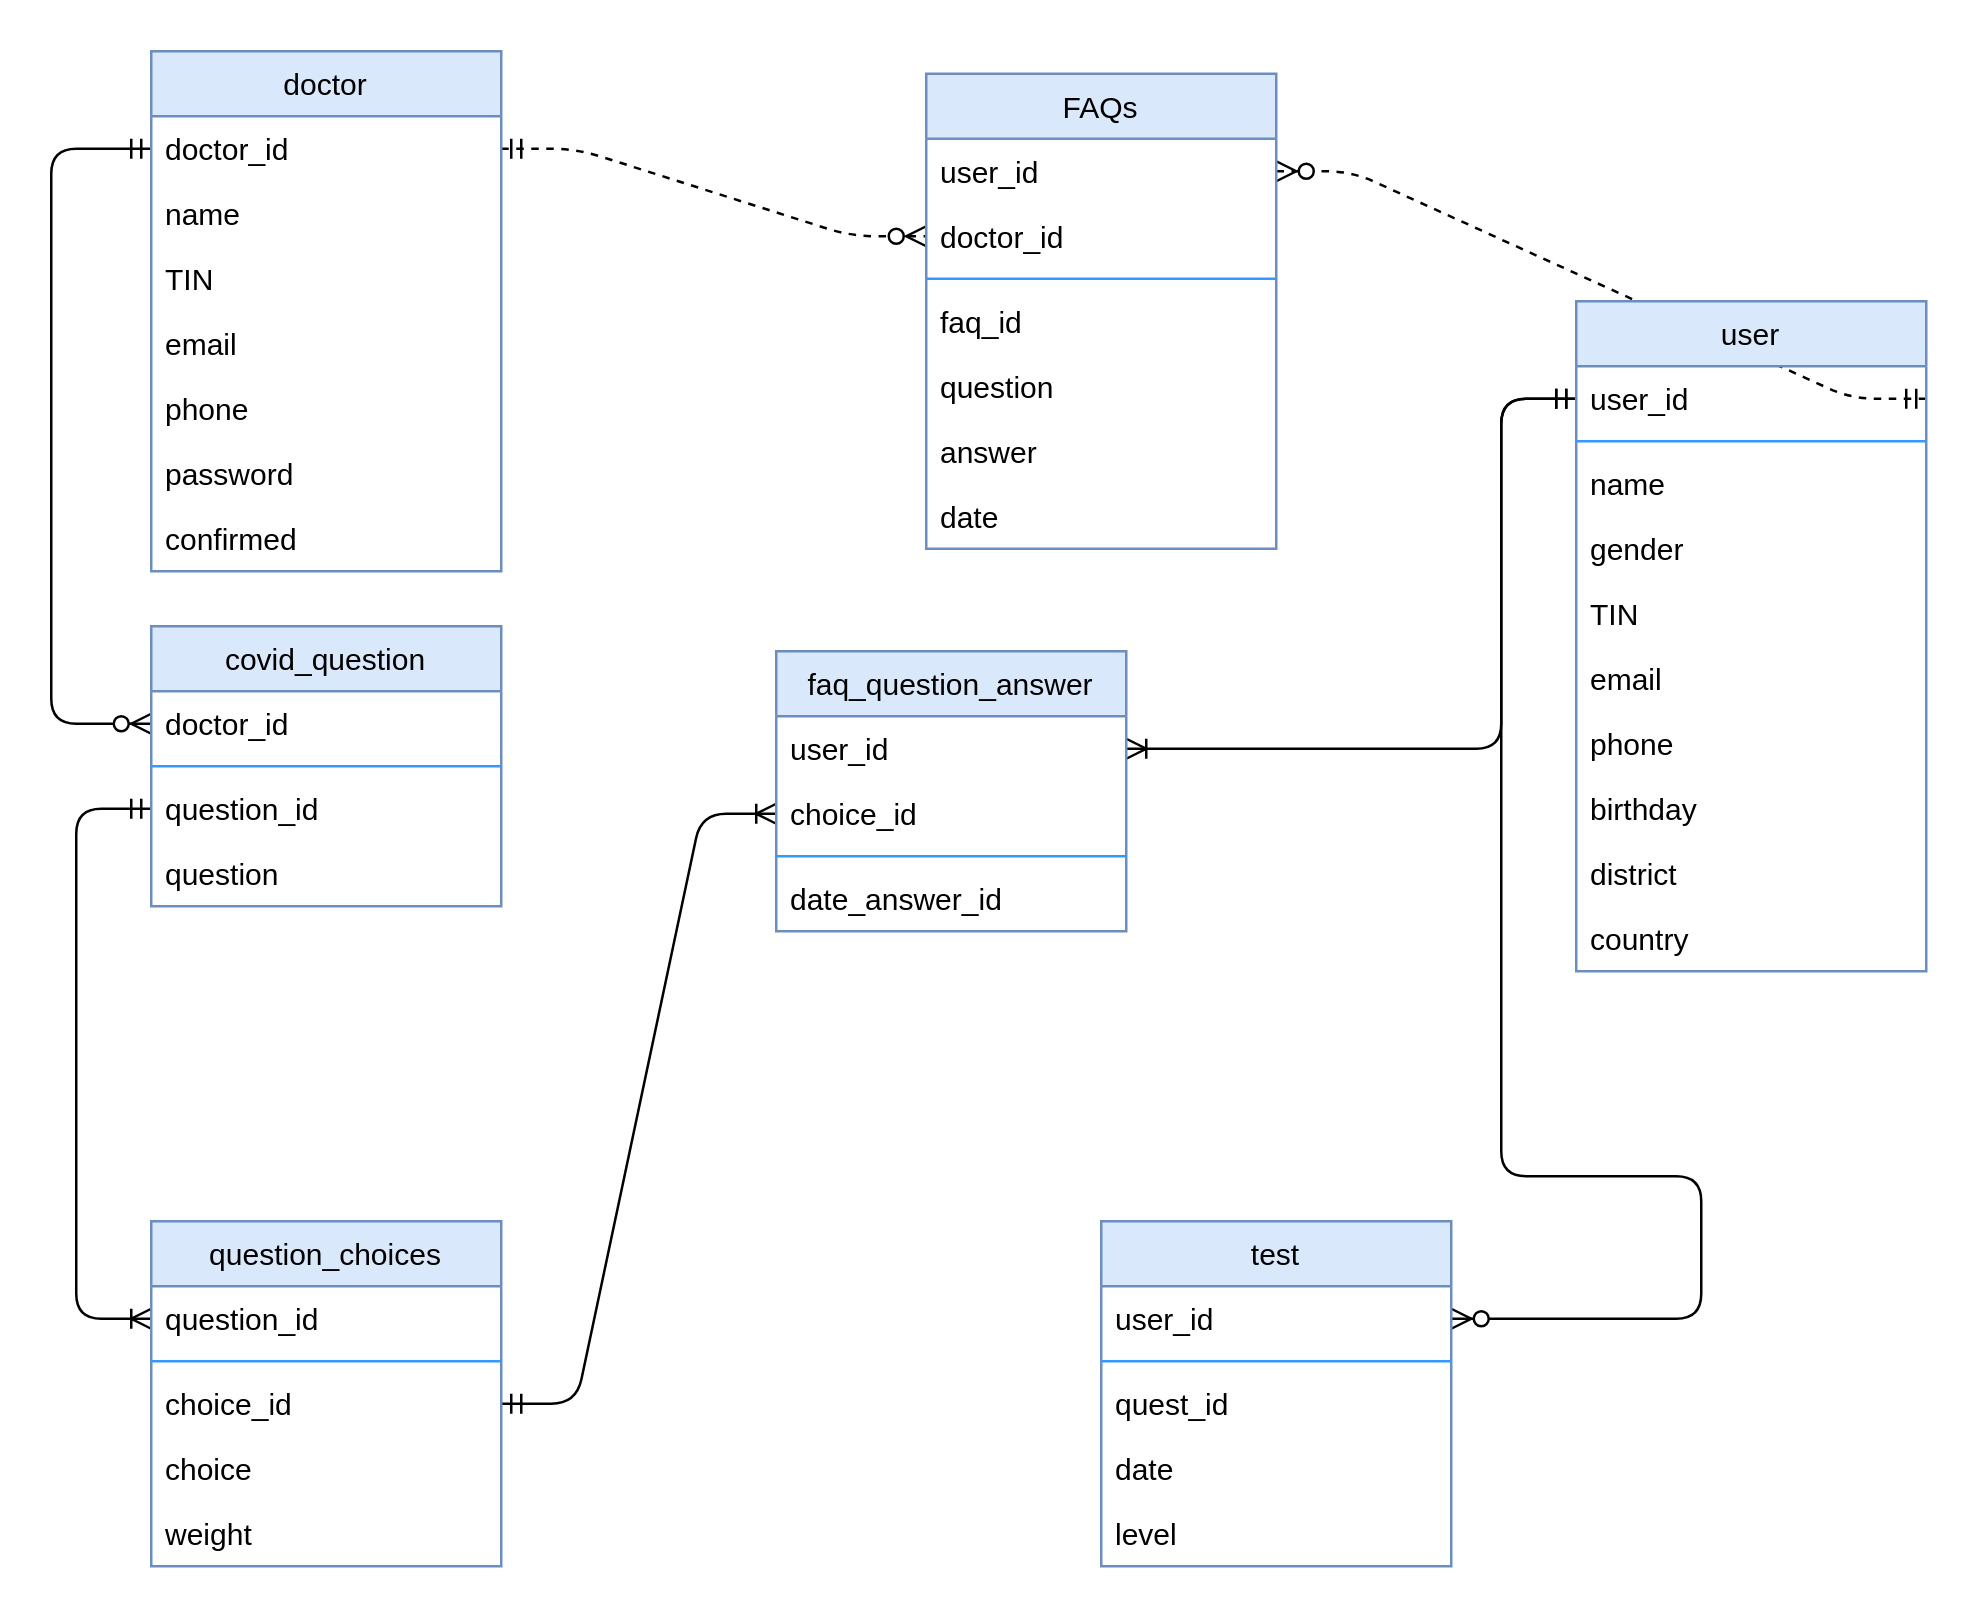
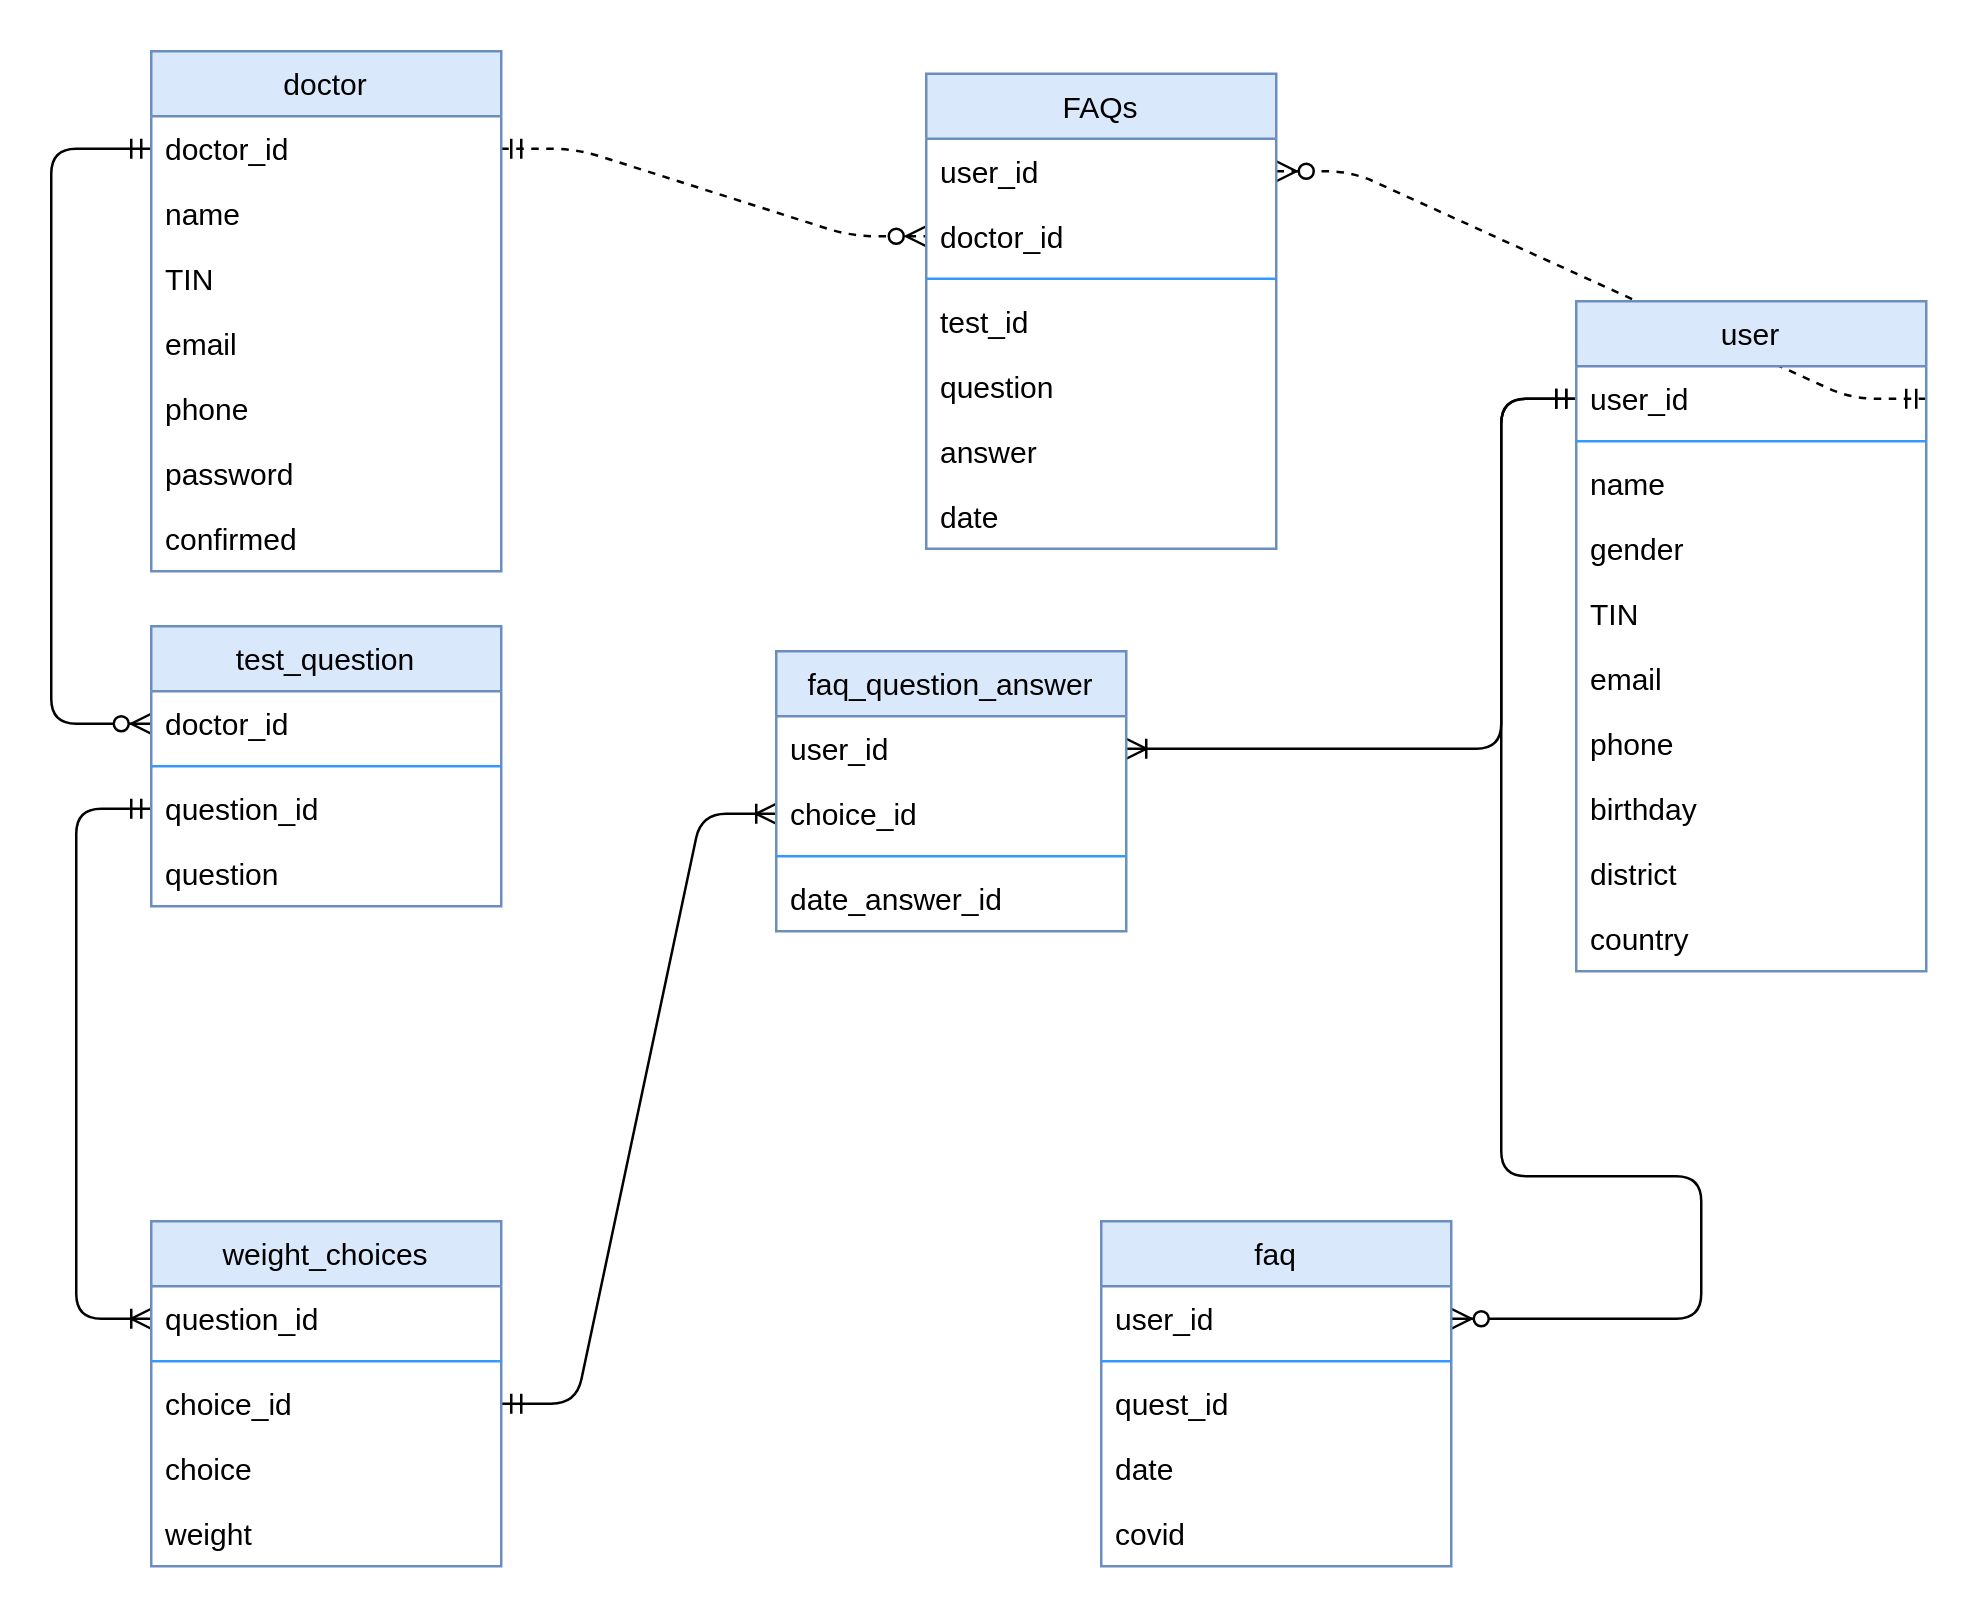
- <mxCell id="13" value="faq_id" style="text;strokeColor=none;fillColor=none;align=left;verticalAlign=top;spacingLeft=4;spacingRight=4;overflow=hidden;rotatable=0;points=[[0,0.5],[1,0.5]];portConstraint=eastwest;" parent="9" vertex="1"><mxGeometry y="86" width="140" height="26" as="geometry" /></mxCell>
+ <mxCell id="13" value="test_id" style="text;strokeColor=none;fillColor=none;align=left;verticalAlign=top;spacingLeft=4;spacingRight=4;overflow=hidden;rotatable=0;points=[[0,0.5],[1,0.5]];portConstraint=eastwest;" parent="9" vertex="1"><mxGeometry y="86" width="140" height="26" as="geometry" /></mxCell>
- <mxCell id="47" value="covid_question" style="swimlane;fontStyle=0;childLayout=stackLayout;horizontal=1;startSize=26;fillColor=#dae8fc;horizontalStack=0;resizeParent=1;resizeParentMax=0;resizeLast=0;collapsible=1;marginBottom=0;strokeColor=#6c8ebf;" parent="1" vertex="1"><mxGeometry x="60" y="250" width="140" height="112" as="geometry"><mxRectangle x="320" y="150" width="110" height="26" as="alternateBounds" /></mxGeometry></mxCell>
+ <mxCell id="47" value="test_question" style="swimlane;fontStyle=0;childLayout=stackLayout;horizontal=1;startSize=26;fillColor=#dae8fc;horizontalStack=0;resizeParent=1;resizeParentMax=0;resizeLast=0;collapsible=1;marginBottom=0;strokeColor=#6c8ebf;" parent="1" vertex="1"><mxGeometry x="60" y="250" width="140" height="112" as="geometry"><mxRectangle x="320" y="150" width="110" height="26" as="alternateBounds" /></mxGeometry></mxCell>
- <mxCell id="17" value="question_choices" style="swimlane;fontStyle=0;childLayout=stackLayout;horizontal=1;startSize=26;fillColor=#dae8fc;horizontalStack=0;resizeParent=1;resizeParentMax=0;resizeLast=0;collapsible=1;marginBottom=0;strokeColor=#6c8ebf;" parent="1" vertex="1"><mxGeometry x="60" y="488" width="140" height="138" as="geometry"><mxRectangle x="320" y="150" width="110" height="26" as="alternateBounds" /></mxGeometry></mxCell>
+ <mxCell id="17" value="weight_choices" style="swimlane;fontStyle=0;childLayout=stackLayout;horizontal=1;startSize=26;fillColor=#dae8fc;horizontalStack=0;resizeParent=1;resizeParentMax=0;resizeLast=0;collapsible=1;marginBottom=0;strokeColor=#6c8ebf;" parent="1" vertex="1"><mxGeometry x="60" y="488" width="140" height="138" as="geometry"><mxRectangle x="320" y="150" width="110" height="26" as="alternateBounds" /></mxGeometry></mxCell>
- <mxCell id="52" value="test" style="swimlane;fontStyle=0;childLayout=stackLayout;horizontal=1;startSize=26;fillColor=#dae8fc;horizontalStack=0;resizeParent=1;resizeParentMax=0;resizeLast=0;collapsible=1;marginBottom=0;strokeColor=#6c8ebf;" parent="1" vertex="1"><mxGeometry x="440" y="488" width="140" height="138" as="geometry"><mxRectangle x="510" y="244" width="90" height="26" as="alternateBounds" /></mxGeometry></mxCell>
+ <mxCell id="52" value="faq" style="swimlane;fontStyle=0;childLayout=stackLayout;horizontal=1;startSize=26;fillColor=#dae8fc;horizontalStack=0;resizeParent=1;resizeParentMax=0;resizeLast=0;collapsible=1;marginBottom=0;strokeColor=#6c8ebf;" parent="1" vertex="1"><mxGeometry x="440" y="488" width="140" height="138" as="geometry"><mxRectangle x="510" y="244" width="90" height="26" as="alternateBounds" /></mxGeometry></mxCell>
- <mxCell id="57" value="level" style="text;strokeColor=none;fillColor=none;align=left;verticalAlign=top;spacingLeft=4;spacingRight=4;overflow=hidden;rotatable=0;points=[[0,0.5],[1,0.5]];portConstraint=eastwest;" parent="52" vertex="1"><mxGeometry y="112" width="140" height="26" as="geometry" /></mxCell>
+ <mxCell id="57" value="covid" style="text;strokeColor=none;fillColor=none;align=left;verticalAlign=top;spacingLeft=4;spacingRight=4;overflow=hidden;rotatable=0;points=[[0,0.5],[1,0.5]];portConstraint=eastwest;" parent="52" vertex="1"><mxGeometry y="112" width="140" height="26" as="geometry" /></mxCell>
